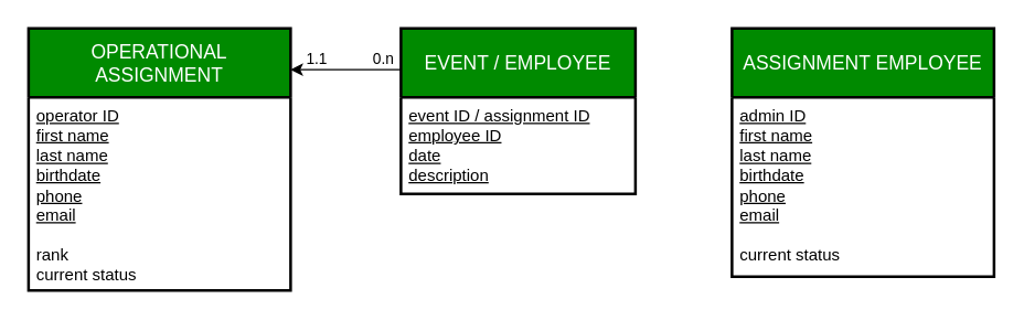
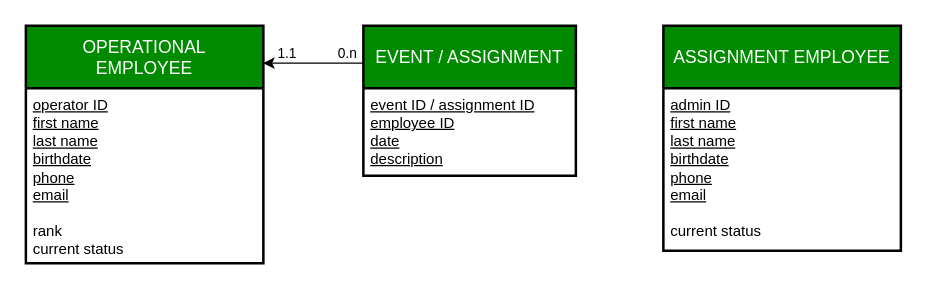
- <mxCell id="2" value="OPERATIONAL&lt;br&gt;ASSIGNMENT" style="swimlane;childLayout=stackLayout;horizontal=1;startSize=50;horizontalStack=0;rounded=0;fontSize=14;fontStyle=0;strokeWidth=2;resizeParent=0;resizeLast=1;shadow=0;dashed=0;align=center;arcSize=4;whiteSpace=wrap;html=1;fillColor=#008a00;fontColor=#ffffff;strokeColor=#000000;swimlaneFillColor=#FFFFFF;" parent="1" vertex="1"><mxGeometry x="20" y="20" width="190" height="190" as="geometry" /></mxCell>
+ <mxCell id="2" value="OPERATIONAL&lt;br&gt;EMPLOYEE" style="swimlane;childLayout=stackLayout;horizontal=1;startSize=50;horizontalStack=0;rounded=0;fontSize=14;fontStyle=0;strokeWidth=2;resizeParent=0;resizeLast=1;shadow=0;dashed=0;align=center;arcSize=4;whiteSpace=wrap;html=1;fillColor=#008a00;fontColor=#ffffff;strokeColor=#000000;swimlaneFillColor=#FFFFFF;" parent="1" vertex="1"><mxGeometry x="20" y="20" width="190" height="190" as="geometry" /></mxCell>
- <mxCell id="4" value="EVENT / EMPLOYEE" style="swimlane;childLayout=stackLayout;horizontal=1;startSize=50;horizontalStack=0;rounded=0;fontSize=14;fontStyle=0;strokeWidth=2;resizeParent=0;resizeLast=1;shadow=0;dashed=0;align=center;arcSize=4;whiteSpace=wrap;html=1;fillColor=#008a00;fontColor=#ffffff;strokeColor=#000000;swimlaneFillColor=#FFFFFF;" parent="1" vertex="1"><mxGeometry x="290" y="20" width="170" height="120" as="geometry" /></mxCell>
+ <mxCell id="4" value="EVENT / ASSIGNMENT" style="swimlane;childLayout=stackLayout;horizontal=1;startSize=50;horizontalStack=0;rounded=0;fontSize=14;fontStyle=0;strokeWidth=2;resizeParent=0;resizeLast=1;shadow=0;dashed=0;align=center;arcSize=4;whiteSpace=wrap;html=1;fillColor=#008a00;fontColor=#ffffff;strokeColor=#000000;swimlaneFillColor=#FFFFFF;" parent="1" vertex="1"><mxGeometry x="290" y="20" width="170" height="120" as="geometry" /></mxCell>
